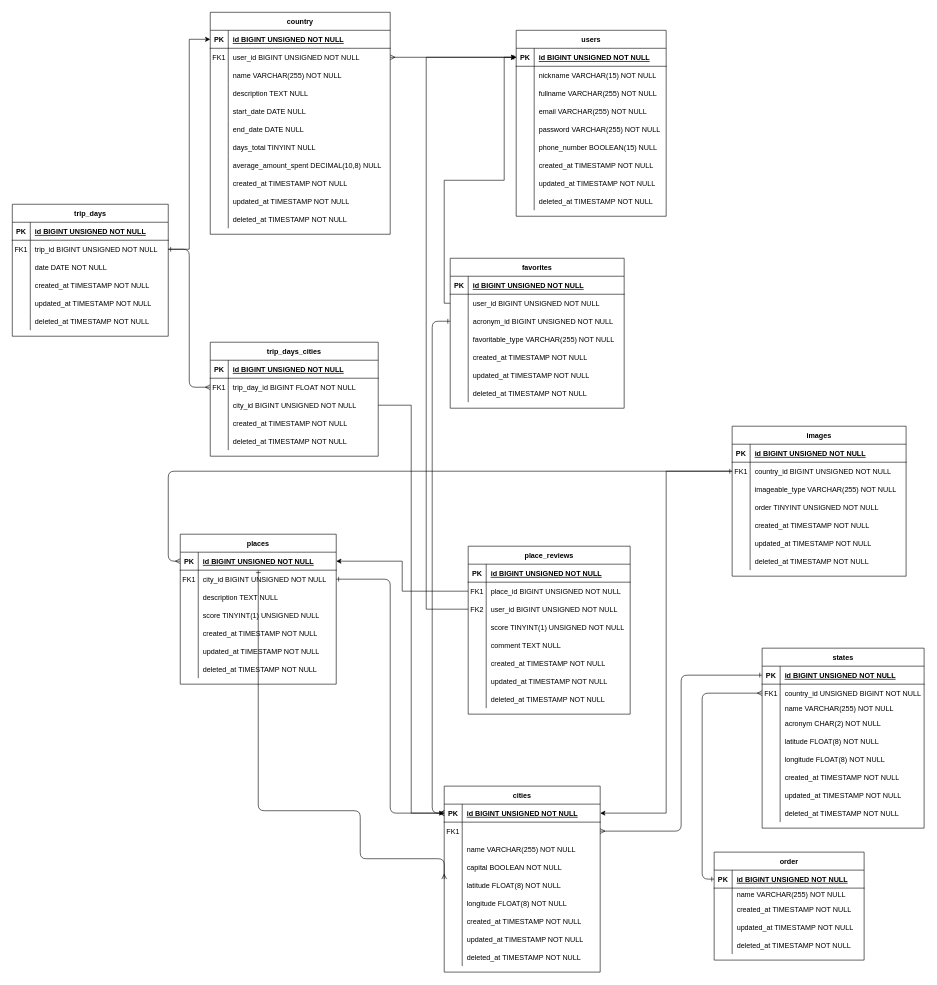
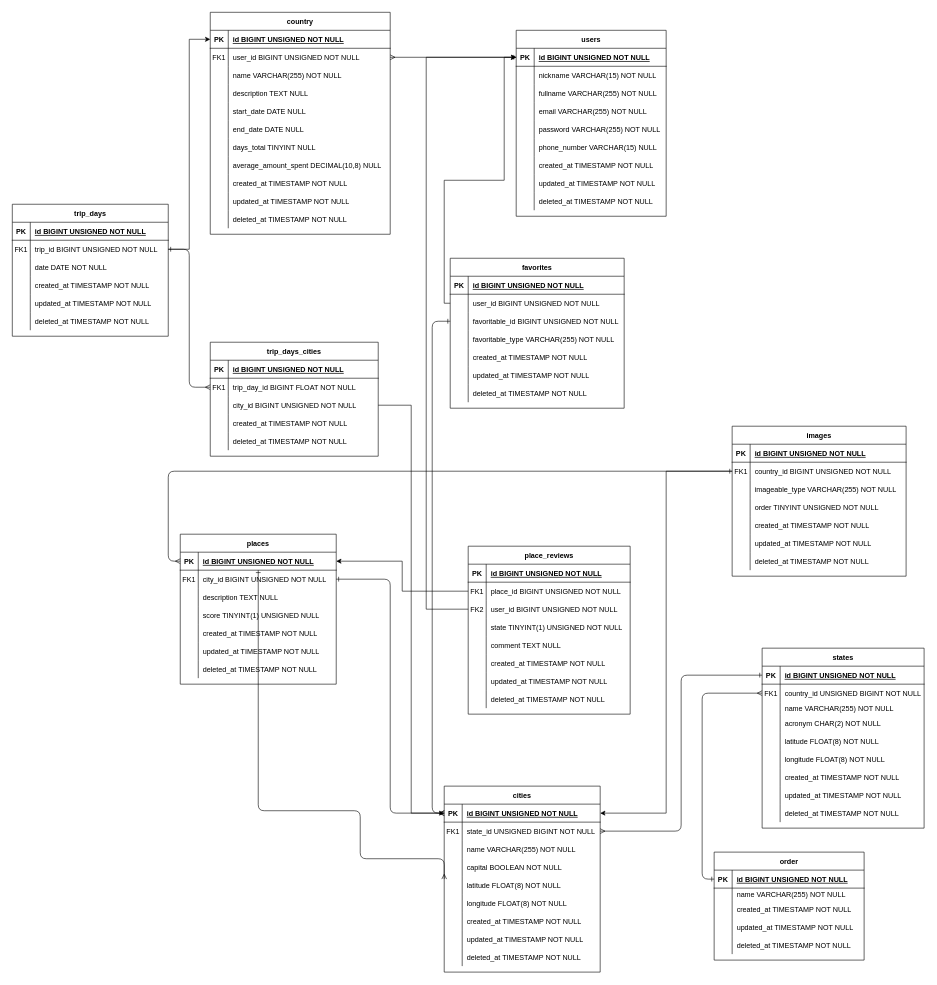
- <mxCell id="20" value="phone_number BOOLEAN(15) NULL" style="shape=partialRectangle;overflow=hidden;connectable=0;fillColor=none;top=0;left=0;bottom=0;right=0;align=left;spacingLeft=6;" parent="18" vertex="1"><mxGeometry x="30" width="220" height="30" as="geometry" /></mxCell>
+ <mxCell id="20" value="phone_number VARCHAR(15) NULL" style="shape=partialRectangle;overflow=hidden;connectable=0;fillColor=none;top=0;left=0;bottom=0;right=0;align=left;spacingLeft=6;" parent="18" vertex="1"><mxGeometry x="30" width="220" height="30" as="geometry" /></mxCell>
- <mxCell id="156" value="acronym_id BIGINT UNSIGNED NOT NULL" style="shape=partialRectangle;overflow=hidden;connectable=0;fillColor=none;top=0;left=0;bottom=0;right=0;align=left;spacingLeft=6;" vertex="1" parent="154"><mxGeometry x="30" width="260" height="30" as="geometry" /></mxCell>
+ <mxCell id="156" value="favoritable_id BIGINT UNSIGNED NOT NULL" style="shape=partialRectangle;overflow=hidden;connectable=0;fillColor=none;top=0;left=0;bottom=0;right=0;align=left;spacingLeft=6;" vertex="1" parent="154"><mxGeometry x="30" width="260" height="30" as="geometry" /></mxCell>
- <mxCell id="182" value="score TINYINT(1) UNSIGNED NOT NULL" style="shape=partialRectangle;overflow=hidden;connectable=0;fillColor=none;top=0;left=0;bottom=0;right=0;align=left;spacingLeft=6;" vertex="1" parent="180"><mxGeometry x="30" width="240" height="30" as="geometry" /></mxCell>
+ <mxCell id="182" value="state TINYINT(1) UNSIGNED NOT NULL" style="shape=partialRectangle;overflow=hidden;connectable=0;fillColor=none;top=0;left=0;bottom=0;right=0;align=left;spacingLeft=6;" vertex="1" parent="180"><mxGeometry x="30" width="240" height="30" as="geometry" /></mxCell>
+ <mxCell id="247" value="state_id UNSIGNED BIGINT NOT NULL" style="shape=partialRectangle;overflow=hidden;connectable=0;fillColor=none;top=0;left=0;bottom=0;right=0;align=left;spacingLeft=6;" parent="245" vertex="1"><mxGeometry x="30" width="230" height="30" as="geometry" /></mxCell>
